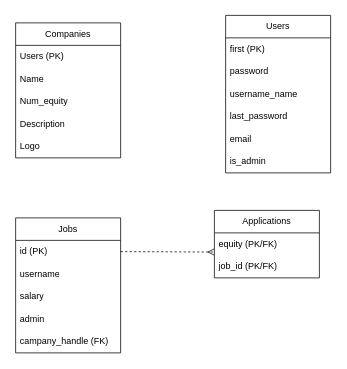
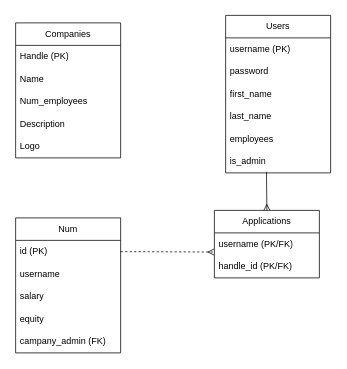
- <mxCell id="18" value="first (PK)" style="text;strokeColor=none;fillColor=none;align=left;verticalAlign=middle;spacingLeft=4;spacingRight=4;overflow=hidden;points=[[0,0.5],[1,0.5]];portConstraint=eastwest;rotatable=0;whiteSpace=wrap;html=1;" vertex="1" parent="17"><mxGeometry y="30" width="140" height="30" as="geometry" /></mxCell>
+ <mxCell id="18" value="username (PK)" style="text;strokeColor=none;fillColor=none;align=left;verticalAlign=middle;spacingLeft=4;spacingRight=4;overflow=hidden;points=[[0,0.5],[1,0.5]];portConstraint=eastwest;rotatable=0;whiteSpace=wrap;html=1;" vertex="1" parent="17"><mxGeometry y="30" width="140" height="30" as="geometry" /></mxCell>
- <mxCell id="3" value="Users (PK)" style="text;strokeColor=none;fillColor=none;align=left;verticalAlign=middle;spacingLeft=4;spacingRight=4;overflow=hidden;points=[[0,0.5],[1,0.5]];portConstraint=eastwest;rotatable=0;whiteSpace=wrap;html=1;" vertex="1" parent="2"><mxGeometry y="30" width="140" height="30" as="geometry" /></mxCell>
+ <mxCell id="3" value="Handle (PK)" style="text;strokeColor=none;fillColor=none;align=left;verticalAlign=middle;spacingLeft=4;spacingRight=4;overflow=hidden;points=[[0,0.5],[1,0.5]];portConstraint=eastwest;rotatable=0;whiteSpace=wrap;html=1;" vertex="1" parent="2"><mxGeometry y="30" width="140" height="30" as="geometry" /></mxCell>
- <mxCell id="20" value="username_name" style="text;strokeColor=none;fillColor=none;align=left;verticalAlign=middle;spacingLeft=4;spacingRight=4;overflow=hidden;points=[[0,0.5],[1,0.5]];portConstraint=eastwest;rotatable=0;whiteSpace=wrap;html=1;" vertex="1" parent="17"><mxGeometry y="90" width="140" height="30" as="geometry" /></mxCell>
+ <mxCell id="20" value="first_name" style="text;strokeColor=none;fillColor=none;align=left;verticalAlign=middle;spacingLeft=4;spacingRight=4;overflow=hidden;points=[[0,0.5],[1,0.5]];portConstraint=eastwest;rotatable=0;whiteSpace=wrap;html=1;" vertex="1" parent="17"><mxGeometry y="90" width="140" height="30" as="geometry" /></mxCell>
- <mxCell id="5" value="Num_equity" style="text;strokeColor=none;fillColor=none;align=left;verticalAlign=middle;spacingLeft=4;spacingRight=4;overflow=hidden;points=[[0,0.5],[1,0.5]];portConstraint=eastwest;rotatable=0;whiteSpace=wrap;html=1;" vertex="1" parent="2"><mxGeometry y="90" width="140" height="30" as="geometry" /></mxCell>
+ <mxCell id="5" value="Num_employees" style="text;strokeColor=none;fillColor=none;align=left;verticalAlign=middle;spacingLeft=4;spacingRight=4;overflow=hidden;points=[[0,0.5],[1,0.5]];portConstraint=eastwest;rotatable=0;whiteSpace=wrap;html=1;" vertex="1" parent="2"><mxGeometry y="90" width="140" height="30" as="geometry" /></mxCell>
- <mxCell id="21" value="last_password&lt;br&gt;" style="text;strokeColor=none;fillColor=none;align=left;verticalAlign=middle;spacingLeft=4;spacingRight=4;overflow=hidden;points=[[0,0.5],[1,0.5]];portConstraint=eastwest;rotatable=0;whiteSpace=wrap;html=1;" vertex="1" parent="17"><mxGeometry y="120" width="140" height="30" as="geometry" /></mxCell>
+ <mxCell id="21" value="last_name&lt;br&gt;" style="text;strokeColor=none;fillColor=none;align=left;verticalAlign=middle;spacingLeft=4;spacingRight=4;overflow=hidden;points=[[0,0.5],[1,0.5]];portConstraint=eastwest;rotatable=0;whiteSpace=wrap;html=1;" vertex="1" parent="17"><mxGeometry y="120" width="140" height="30" as="geometry" /></mxCell>
- <mxCell id="22" value="email" style="text;strokeColor=none;fillColor=none;align=left;verticalAlign=middle;spacingLeft=4;spacingRight=4;overflow=hidden;points=[[0,0.5],[1,0.5]];portConstraint=eastwest;rotatable=0;whiteSpace=wrap;html=1;" vertex="1" parent="17"><mxGeometry y="150" width="140" height="30" as="geometry" /></mxCell>
+ <mxCell id="22" value="employees" style="text;strokeColor=none;fillColor=none;align=left;verticalAlign=middle;spacingLeft=4;spacingRight=4;overflow=hidden;points=[[0,0.5],[1,0.5]];portConstraint=eastwest;rotatable=0;whiteSpace=wrap;html=1;" vertex="1" parent="17"><mxGeometry y="150" width="140" height="30" as="geometry" /></mxCell>
+ <mxCell id="24" value="" style="endArrow=ERmany;html=1;rounded=0;exitX=0.389;exitY=0.963;exitDx=0;exitDy=0;exitPerimeter=0;entryX=0.5;entryY=0;entryDx=0;entryDy=0;endFill=0;" edge="1" parent="1" source="23" target="8"><mxGeometry width="50" height="50" relative="1" as="geometry"><mxPoint x="210" y="320" as="sourcePoint" /><mxPoint x="260" y="270" as="targetPoint" /></mxGeometry></mxCell>
- <mxCell id="11" value="Jobs" style="swimlane;fontStyle=0;childLayout=stackLayout;horizontal=1;startSize=30;horizontalStack=0;resizeParent=1;resizeParentMax=0;resizeLast=0;collapsible=1;marginBottom=0;whiteSpace=wrap;html=1;" vertex="1" parent="1"><mxGeometry x="20" y="290" width="140" height="180" as="geometry" /></mxCell>
+ <mxCell id="11" value="Num" style="swimlane;fontStyle=0;childLayout=stackLayout;horizontal=1;startSize=30;horizontalStack=0;resizeParent=1;resizeParentMax=0;resizeLast=0;collapsible=1;marginBottom=0;whiteSpace=wrap;html=1;" vertex="1" parent="1"><mxGeometry x="20" y="290" width="140" height="180" as="geometry" /></mxCell>
- <mxCell id="9" value="equity (PK/FK)" style="text;strokeColor=none;fillColor=none;align=left;verticalAlign=middle;spacingLeft=4;spacingRight=4;overflow=hidden;points=[[0,0.5],[1,0.5]];portConstraint=eastwest;rotatable=0;whiteSpace=wrap;html=1;" vertex="1" parent="8"><mxGeometry y="30" width="140" height="30" as="geometry" /></mxCell>
+ <mxCell id="9" value="username (PK/FK)" style="text;strokeColor=none;fillColor=none;align=left;verticalAlign=middle;spacingLeft=4;spacingRight=4;overflow=hidden;points=[[0,0.5],[1,0.5]];portConstraint=eastwest;rotatable=0;whiteSpace=wrap;html=1;" vertex="1" parent="8"><mxGeometry y="30" width="140" height="30" as="geometry" /></mxCell>
- <mxCell id="10" value="job_id (PK/FK)" style="text;strokeColor=none;fillColor=none;align=left;verticalAlign=middle;spacingLeft=4;spacingRight=4;overflow=hidden;points=[[0,0.5],[1,0.5]];portConstraint=eastwest;rotatable=0;whiteSpace=wrap;html=1;" vertex="1" parent="8"><mxGeometry y="60" width="140" height="30" as="geometry" /></mxCell>
+ <mxCell id="10" value="handle_id (PK/FK)" style="text;strokeColor=none;fillColor=none;align=left;verticalAlign=middle;spacingLeft=4;spacingRight=4;overflow=hidden;points=[[0,0.5],[1,0.5]];portConstraint=eastwest;rotatable=0;whiteSpace=wrap;html=1;" vertex="1" parent="8"><mxGeometry y="60" width="140" height="30" as="geometry" /></mxCell>
- <mxCell id="15" value="admin" style="text;strokeColor=none;fillColor=none;align=left;verticalAlign=middle;spacingLeft=4;spacingRight=4;overflow=hidden;points=[[0,0.5],[1,0.5]];portConstraint=eastwest;rotatable=0;whiteSpace=wrap;html=1;" vertex="1" parent="11"><mxGeometry y="120" width="140" height="30" as="geometry" /></mxCell>
+ <mxCell id="15" value="equity" style="text;strokeColor=none;fillColor=none;align=left;verticalAlign=middle;spacingLeft=4;spacingRight=4;overflow=hidden;points=[[0,0.5],[1,0.5]];portConstraint=eastwest;rotatable=0;whiteSpace=wrap;html=1;" vertex="1" parent="11"><mxGeometry y="120" width="140" height="30" as="geometry" /></mxCell>
- <mxCell id="16" value="campany_handle (FK)" style="text;strokeColor=none;fillColor=none;align=left;verticalAlign=middle;spacingLeft=4;spacingRight=4;overflow=hidden;points=[[0,0.5],[1,0.5]];portConstraint=eastwest;rotatable=0;whiteSpace=wrap;html=1;" vertex="1" parent="11"><mxGeometry y="150" width="140" height="30" as="geometry" /></mxCell>
+ <mxCell id="16" value="campany_admin (FK)" style="text;strokeColor=none;fillColor=none;align=left;verticalAlign=middle;spacingLeft=4;spacingRight=4;overflow=hidden;points=[[0,0.5],[1,0.5]];portConstraint=eastwest;rotatable=0;whiteSpace=wrap;html=1;" vertex="1" parent="11"><mxGeometry y="150" width="140" height="30" as="geometry" /></mxCell>
